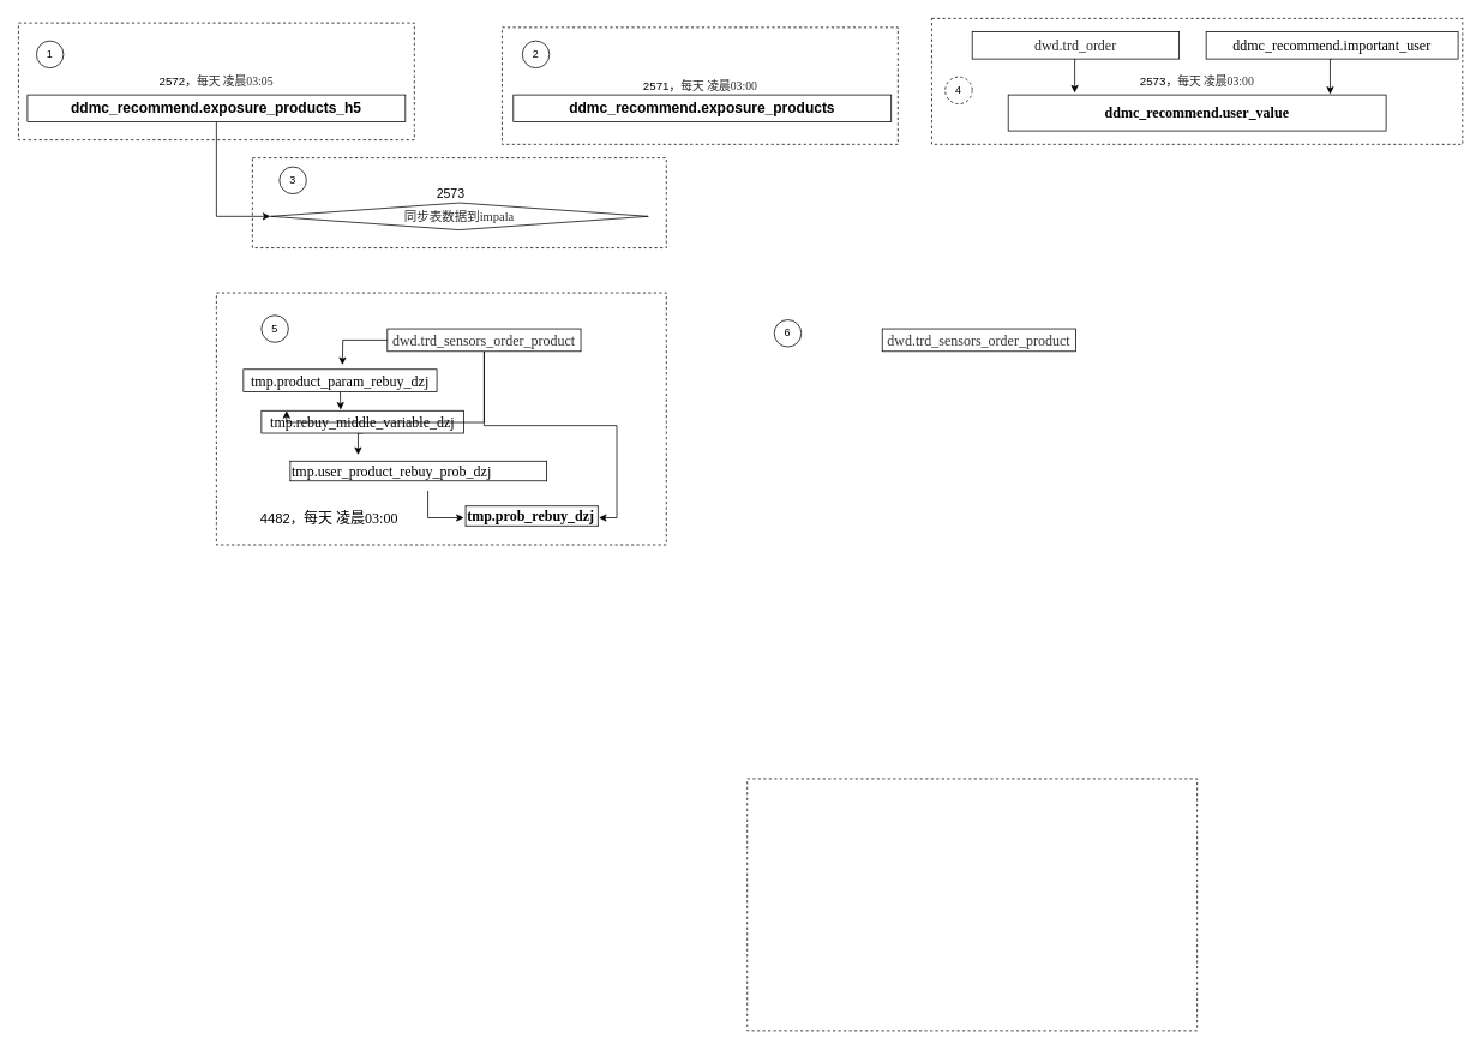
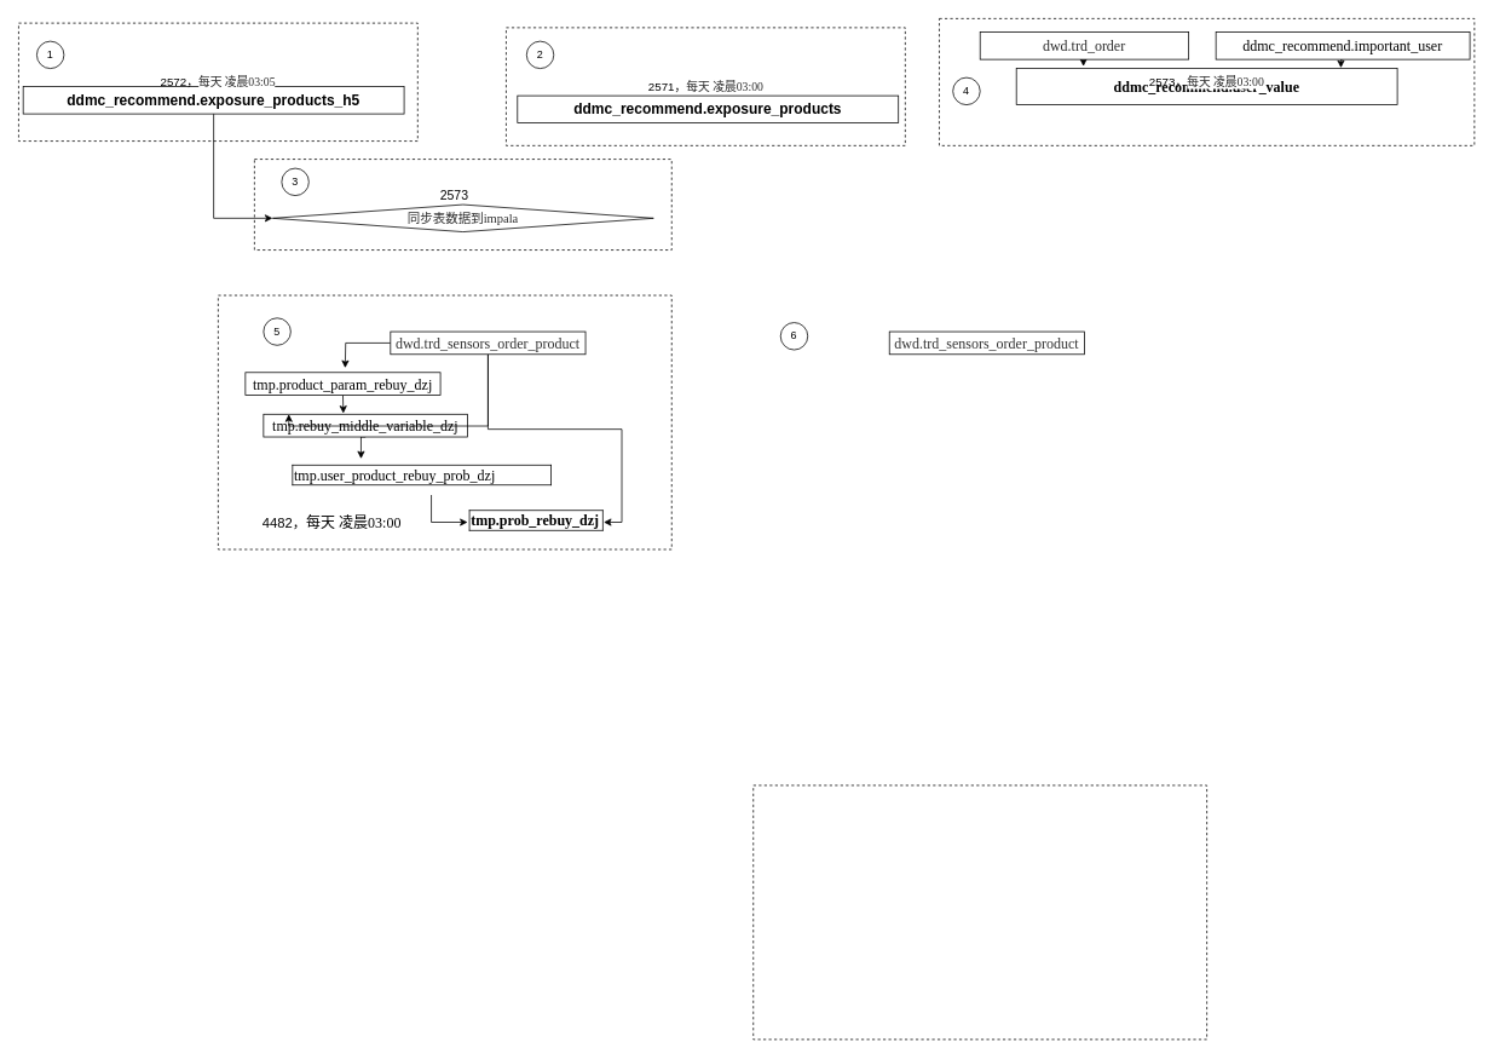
- <mxCell id="12" value="4" style="ellipse;whiteSpace=wrap;html=1;aspect=fixed;fillColor=none;gradientColor=#ffffff;dashed=1;" vertex="1" parent="1"><mxGeometry x="1050" y="85" width="30" height="30" as="geometry" /></mxCell>
+ <mxCell id="12" value="4" style="ellipse;whiteSpace=wrap;html=1;aspect=fixed;fillColor=none;gradientColor=#ffffff;" vertex="1" parent="1"><mxGeometry x="1050" y="85" width="30" height="30" as="geometry" /></mxCell>
- <mxCell id="3" value="&lt;span style=&quot;text-align: left&quot;&gt;&lt;span style=&quot;font-size: 16px&quot;&gt;ddmc_recommend.exposure_products_h5&lt;/span&gt;&lt;br&gt;&lt;/span&gt;" style="rounded=0;whiteSpace=wrap;html=1;fontStyle=1" vertex="1" parent="1"><mxGeometry x="30" y="105" width="420" height="30" as="geometry" /></mxCell>
+ <mxCell id="3" value="&lt;span style=&quot;text-align: left&quot;&gt;&lt;span style=&quot;font-size: 16px&quot;&gt;ddmc_recommend.exposure_products_h5&lt;/span&gt;&lt;br&gt;&lt;/span&gt;" style="rounded=0;whiteSpace=wrap;html=1;fontStyle=1" vertex="1" parent="1"><mxGeometry x="25" y="95" width="420" height="30" as="geometry" /></mxCell>
- <mxCell id="6" value="&lt;span style=&quot;font-family: &amp;quot;times new roman&amp;quot; ; font-size: 16px ; text-align: left ; background-color: rgb(255 , 255 , 255)&quot;&gt;ddmc_recommend.user_value&lt;/span&gt;&lt;span style=&quot;text-align: left&quot;&gt;&lt;br&gt;&lt;/span&gt;" style="rounded=0;whiteSpace=wrap;html=1;fontStyle=1" vertex="1" parent="1"><mxGeometry x="1120" y="105" width="420" height="40" as="geometry" /></mxCell>
+ <mxCell id="6" value="&lt;span style=&quot;font-family: &amp;quot;times new roman&amp;quot; ; font-size: 16px ; text-align: left ; background-color: rgb(255 , 255 , 255)&quot;&gt;ddmc_recommend.user_value&lt;/span&gt;&lt;span style=&quot;text-align: left&quot;&gt;&lt;br&gt;&lt;/span&gt;" style="rounded=0;whiteSpace=wrap;html=1;fontStyle=1" vertex="1" parent="1"><mxGeometry x="1120" y="75" width="420" height="40" as="geometry" /></mxCell>
